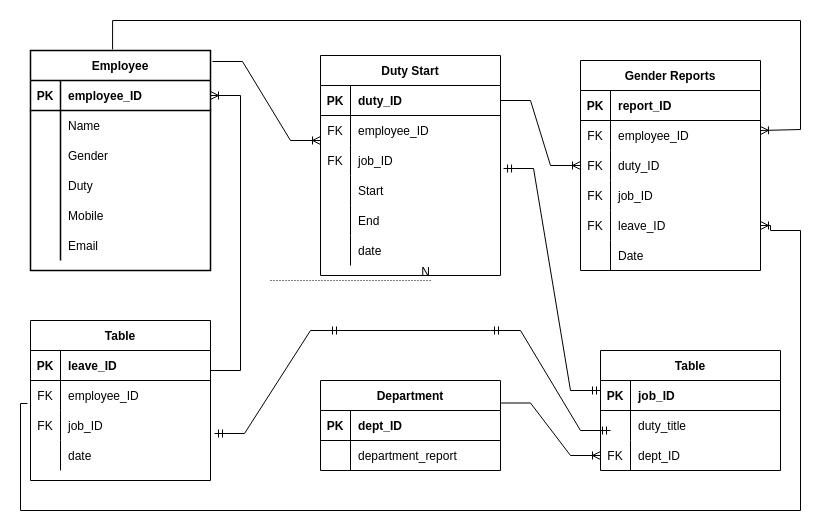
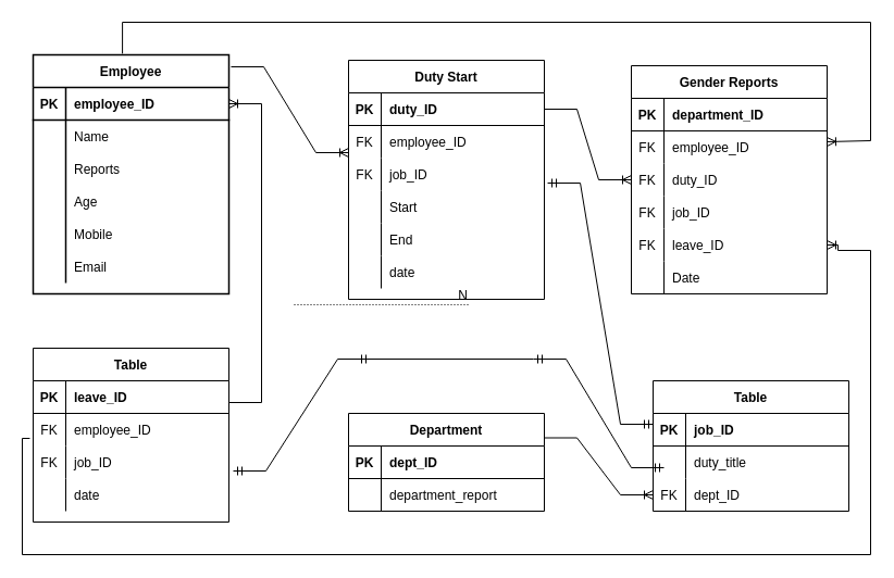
- <mxCell id="44" value="report_ID" style="shape=partialRectangle;connectable=0;fillColor=none;top=0;left=0;bottom=0;right=0;align=left;spacingLeft=6;fontStyle=1;overflow=hidden;shadow=0;strokeColor=default;strokeWidth=1;" vertex="1" parent="42"><mxGeometry x="30" width="150" height="30" as="geometry"><mxRectangle width="150" height="30" as="alternateBounds" /></mxGeometry></mxCell>
+ <mxCell id="44" value="department_ID" style="shape=partialRectangle;connectable=0;fillColor=none;top=0;left=0;bottom=0;right=0;align=left;spacingLeft=6;fontStyle=1;overflow=hidden;shadow=0;strokeColor=default;strokeWidth=1;" vertex="1" parent="42"><mxGeometry x="30" width="150" height="30" as="geometry"><mxRectangle width="150" height="30" as="alternateBounds" /></mxGeometry></mxCell>
- <mxCell id="11" value="Gender" style="shape=partialRectangle;connectable=0;fillColor=none;top=0;left=0;bottom=0;right=0;align=left;spacingLeft=6;overflow=hidden;shadow=0;strokeWidth=9;" vertex="1" parent="9"><mxGeometry x="30" width="150" height="30" as="geometry"><mxRectangle width="150" height="30" as="alternateBounds" /></mxGeometry></mxCell>
+ <mxCell id="11" value="Reports" style="shape=partialRectangle;connectable=0;fillColor=none;top=0;left=0;bottom=0;right=0;align=left;spacingLeft=6;overflow=hidden;shadow=0;strokeWidth=9;" vertex="1" parent="9"><mxGeometry x="30" width="150" height="30" as="geometry"><mxRectangle width="150" height="30" as="alternateBounds" /></mxGeometry></mxCell>
- <mxCell id="14" value="Duty" style="shape=partialRectangle;connectable=0;fillColor=none;top=0;left=0;bottom=0;right=0;align=left;spacingLeft=6;overflow=hidden;shadow=0;strokeWidth=9;" vertex="1" parent="12"><mxGeometry x="30" width="150" height="30" as="geometry"><mxRectangle width="150" height="30" as="alternateBounds" /></mxGeometry></mxCell>
+ <mxCell id="14" value="Age" style="shape=partialRectangle;connectable=0;fillColor=none;top=0;left=0;bottom=0;right=0;align=left;spacingLeft=6;overflow=hidden;shadow=0;strokeWidth=9;" vertex="1" parent="12"><mxGeometry x="30" width="150" height="30" as="geometry"><mxRectangle width="150" height="30" as="alternateBounds" /></mxGeometry></mxCell>
